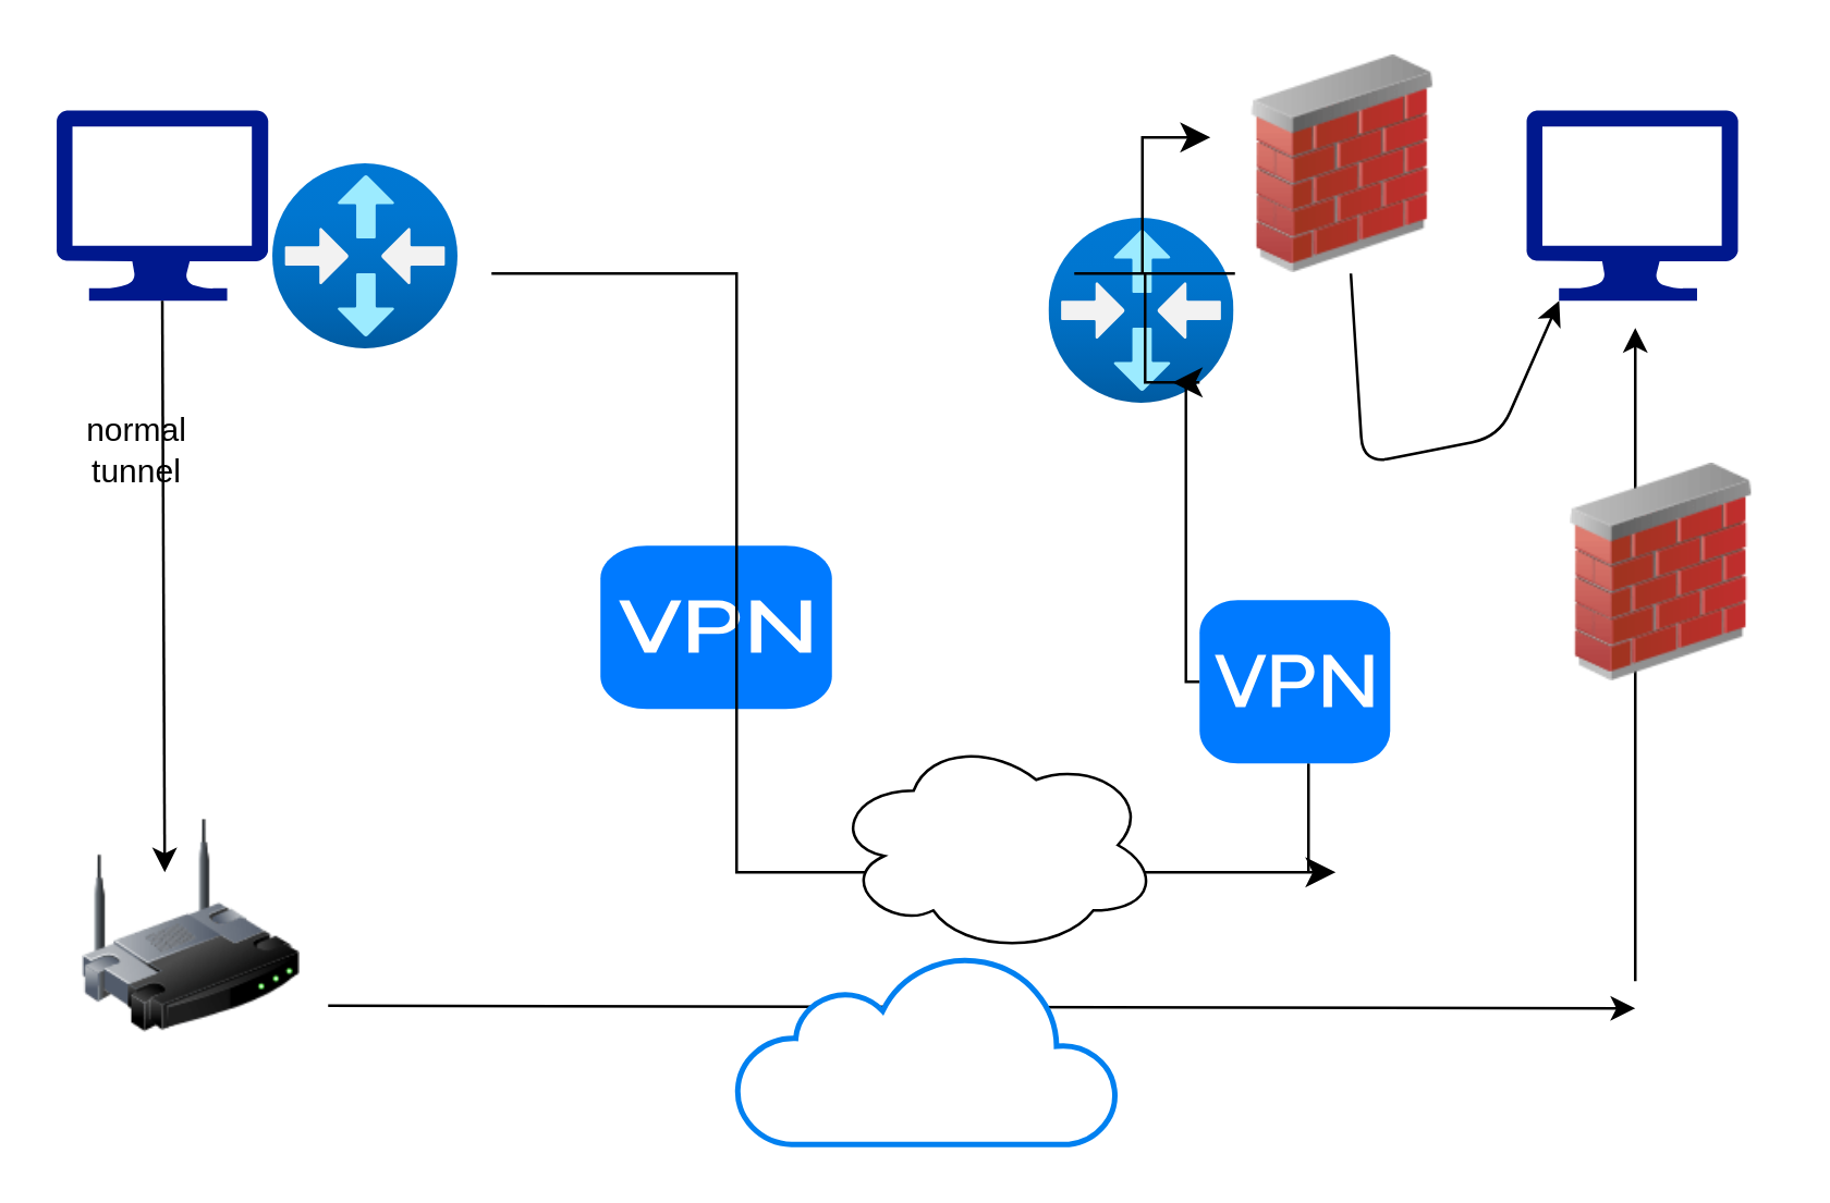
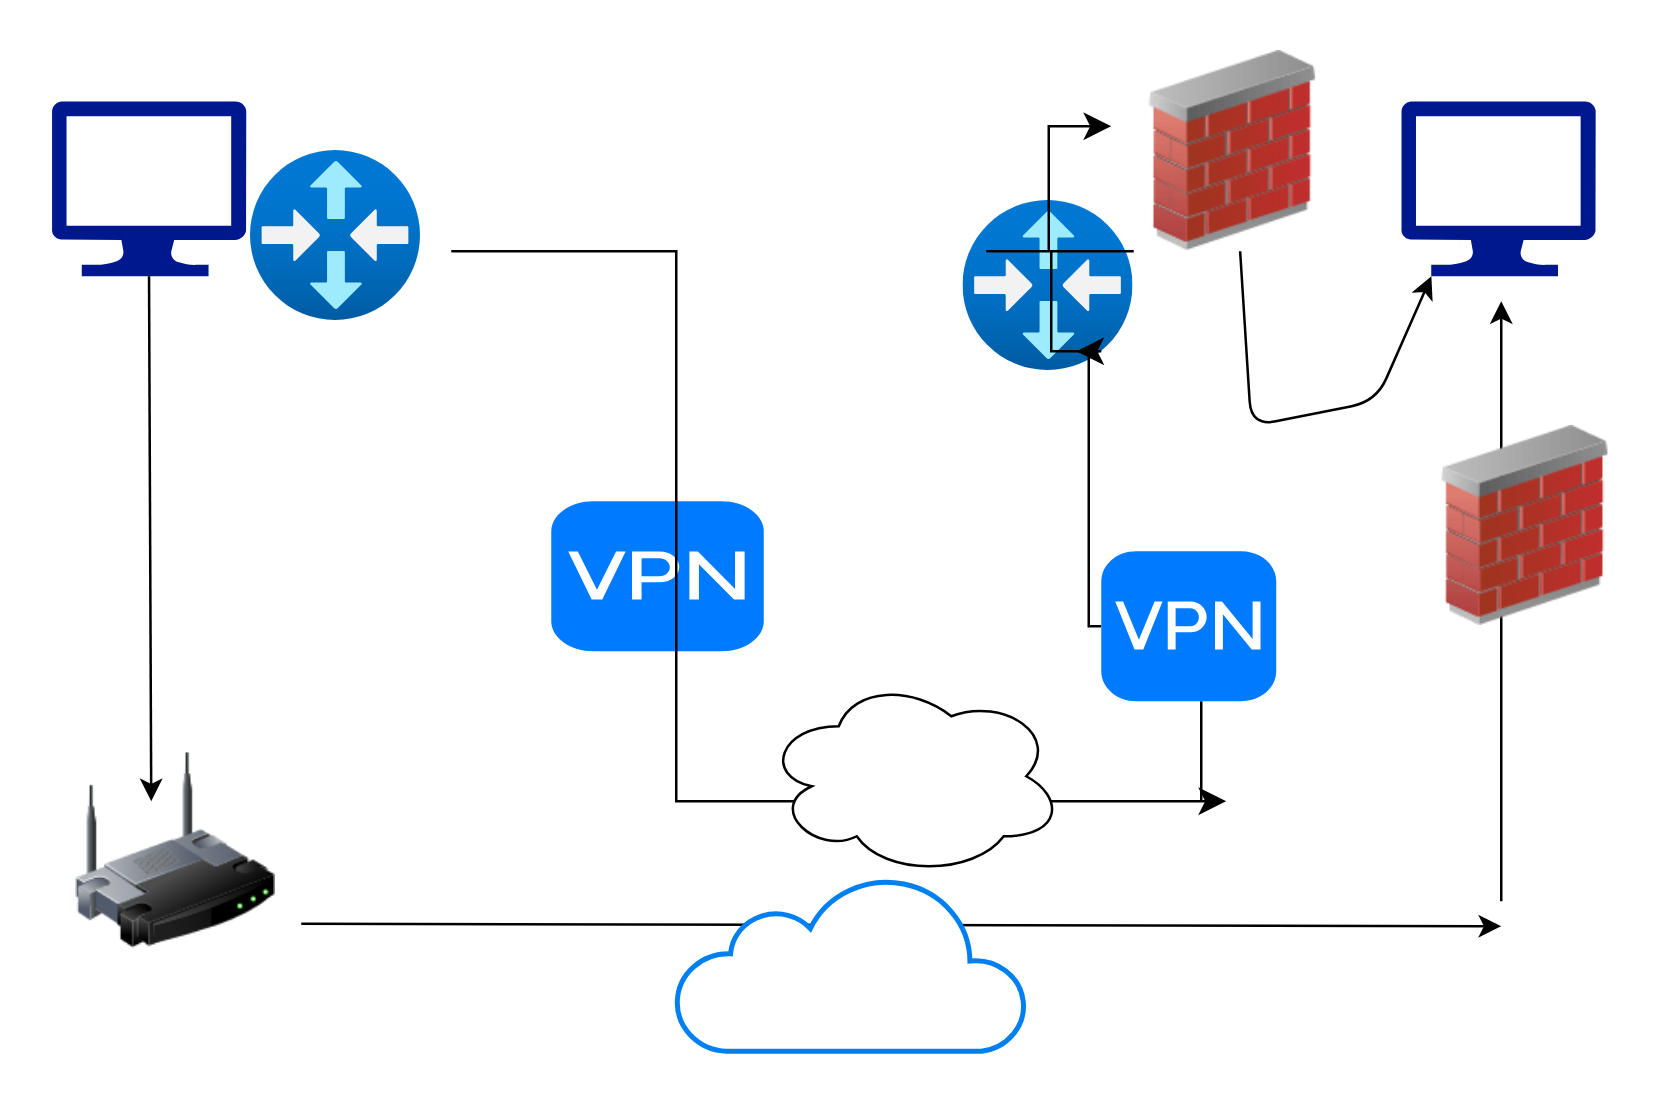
- <mxCell id="14" value="normal tunnel" style="text;strokeColor=none;align=center;fillColor=none;html=1;verticalAlign=middle;whiteSpace=wrap;rounded=0;" parent="1" vertex="1"><mxGeometry x="20.22" y="150" width="60" height="30" as="geometry" /></mxCell>
